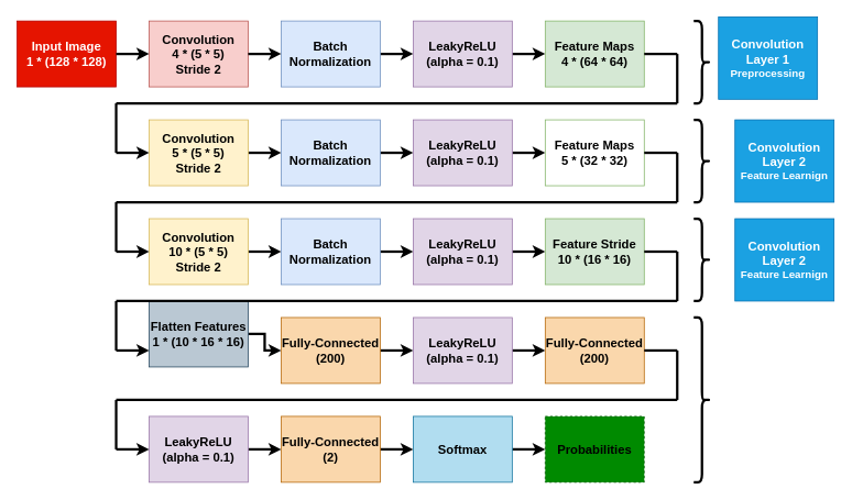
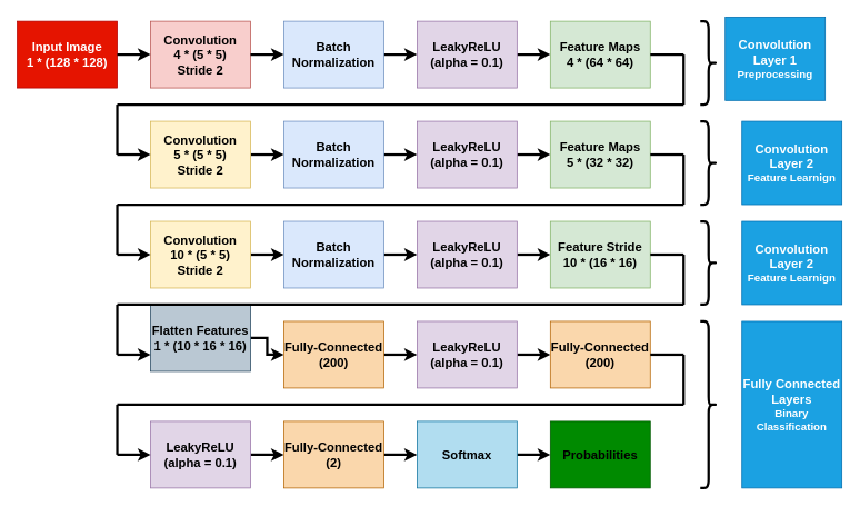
- <mxCell id="15" value="&lt;b style=&quot;font-size: 15px&quot;&gt;Feature Maps&lt;br&gt;5 * (32 * 32)&lt;/b&gt;" style="rounded=0;whiteSpace=wrap;html=1;fillColor=#ffffff;strokeColor=#82b366;" vertex="1" parent="1"><mxGeometry x="660" y="145" width="120" height="80" as="geometry" /></mxCell>
+ <mxCell id="15" value="&lt;b style=&quot;font-size: 15px&quot;&gt;Feature Maps&lt;br&gt;5 * (32 * 32)&lt;/b&gt;" style="rounded=0;whiteSpace=wrap;html=1;fillColor=#d5e8d4;strokeColor=#82b366;" vertex="1" parent="1"><mxGeometry x="660" y="145" width="120" height="80" as="geometry" /></mxCell>
+ <mxCell id="68" value="&lt;b&gt;&lt;span style=&quot;font-size: 15px&quot;&gt;Fully Connected Layers&lt;br&gt;&lt;/span&gt;&lt;font style=&quot;font-size: 13px&quot;&gt;Binary Classification&lt;/font&gt;&lt;/b&gt;" style="rounded=0;whiteSpace=wrap;html=1;fillColor=#1ba1e2;strokeColor=#006EAF;fontColor=#ffffff;" vertex="1" parent="1"><mxGeometry x="890" y="385" width="120" height="200" as="geometry" /></mxCell>
- <mxCell id="36" value="&lt;font color=&quot;#000000&quot;&gt;&lt;span style=&quot;font-size: 15px&quot;&gt;&lt;b&gt;Probabilities&lt;/b&gt;&lt;/span&gt;&lt;/font&gt;" style="rounded=0;whiteSpace=wrap;html=1;fillColor=#008a00;strokeColor=#005700;fontColor=#ffffff;dashed=1;" vertex="1" parent="1"><mxGeometry x="660" y="505" width="120" height="80" as="geometry" /></mxCell>
+ <mxCell id="36" value="&lt;font color=&quot;#000000&quot;&gt;&lt;span style=&quot;font-size: 15px&quot;&gt;&lt;b&gt;Probabilities&lt;/b&gt;&lt;/span&gt;&lt;/font&gt;" style="rounded=0;whiteSpace=wrap;html=1;fillColor=#008a00;strokeColor=#005700;fontColor=#ffffff;" vertex="1" parent="1"><mxGeometry x="660" y="505" width="120" height="80" as="geometry" /></mxCell>
